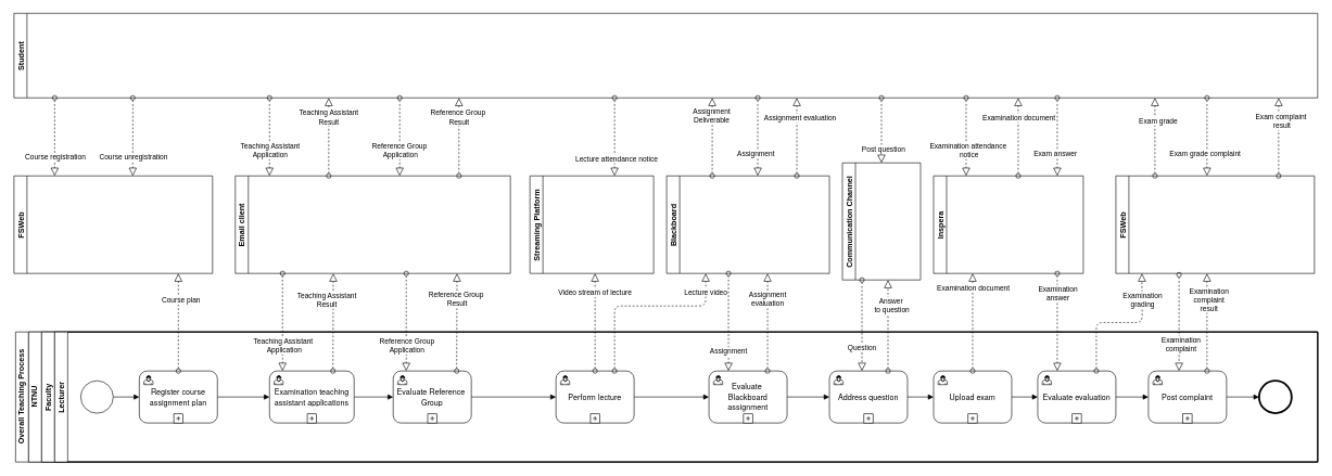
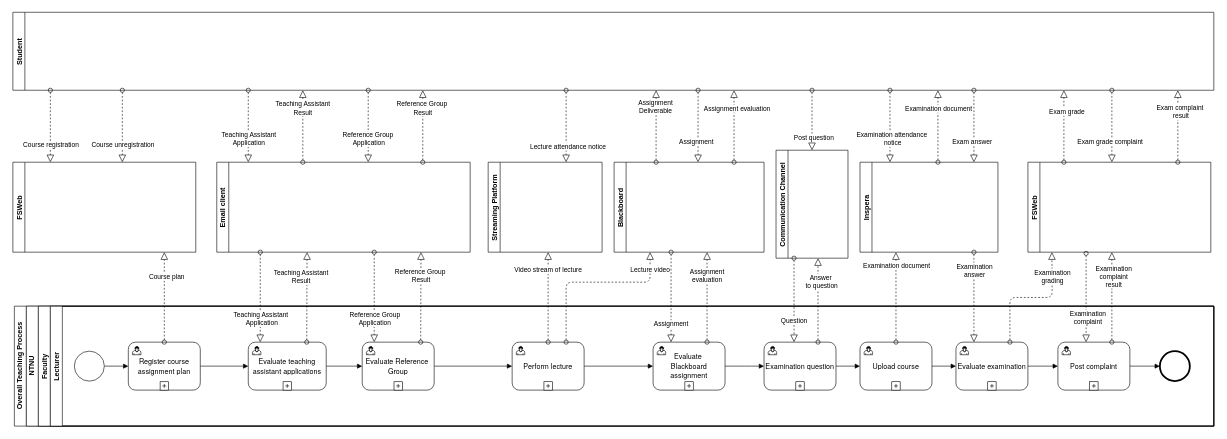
- <mxCell id="30" value="&lt;span style=&quot;font-family: &amp;#34;helvetica neue&amp;#34;&quot;&gt;Examination teaching assistant applications&lt;/span&gt;" style="html=1;whiteSpace=wrap;rounded=1;dropTarget=0;" parent="5" vertex="1"><mxGeometry x="330" y="60" width="130" height="80" as="geometry" /></mxCell>
+ <mxCell id="30" value="&lt;span style=&quot;font-family: &amp;#34;helvetica neue&amp;#34;&quot;&gt;Evaluate teaching assistant applications&lt;/span&gt;" style="html=1;whiteSpace=wrap;rounded=1;dropTarget=0;" parent="5" vertex="1"><mxGeometry x="330" y="60" width="130" height="80" as="geometry" /></mxCell>
- <mxCell id="9" value="&lt;span style=&quot;font-family: &amp;#34;helvetica neue&amp;#34;&quot;&gt;Address question&lt;br&gt;&lt;/span&gt;" style="html=1;whiteSpace=wrap;rounded=1;dropTarget=0;" parent="5" vertex="1"><mxGeometry x="1190" y="60" width="120" height="80" as="geometry" /></mxCell>
+ <mxCell id="9" value="&lt;span style=&quot;font-family: &amp;#34;helvetica neue&amp;#34;&quot;&gt;Examination question&lt;br&gt;&lt;/span&gt;" style="html=1;whiteSpace=wrap;rounded=1;dropTarget=0;" parent="5" vertex="1"><mxGeometry x="1190" y="60" width="120" height="80" as="geometry" /></mxCell>
- <mxCell id="19" value="&lt;span style=&quot;font-family: &amp;#34;helvetica neue&amp;#34;&quot;&gt;Upload exam&lt;br&gt;&lt;/span&gt;" style="html=1;whiteSpace=wrap;rounded=1;dropTarget=0;" parent="5" vertex="1"><mxGeometry x="1350" y="60" width="120" height="80" as="geometry" /></mxCell>
+ <mxCell id="19" value="&lt;span style=&quot;font-family: &amp;#34;helvetica neue&amp;#34;&quot;&gt;Upload course&lt;br&gt;&lt;/span&gt;" style="html=1;whiteSpace=wrap;rounded=1;dropTarget=0;" parent="5" vertex="1"><mxGeometry x="1350" y="60" width="120" height="80" as="geometry" /></mxCell>
- <mxCell id="15" value="&lt;span style=&quot;font-family: &amp;#34;helvetica neue&amp;#34;&quot;&gt;Evaluate evaluation&lt;br&gt;&lt;/span&gt;" style="html=1;whiteSpace=wrap;rounded=1;dropTarget=0;" parent="5" vertex="1"><mxGeometry x="1510" y="60" width="120" height="80" as="geometry" /></mxCell>
+ <mxCell id="15" value="&lt;span style=&quot;font-family: &amp;#34;helvetica neue&amp;#34;&quot;&gt;Evaluate examination&lt;br&gt;&lt;/span&gt;" style="html=1;whiteSpace=wrap;rounded=1;dropTarget=0;" parent="5" vertex="1"><mxGeometry x="1510" y="60" width="120" height="80" as="geometry" /></mxCell>
